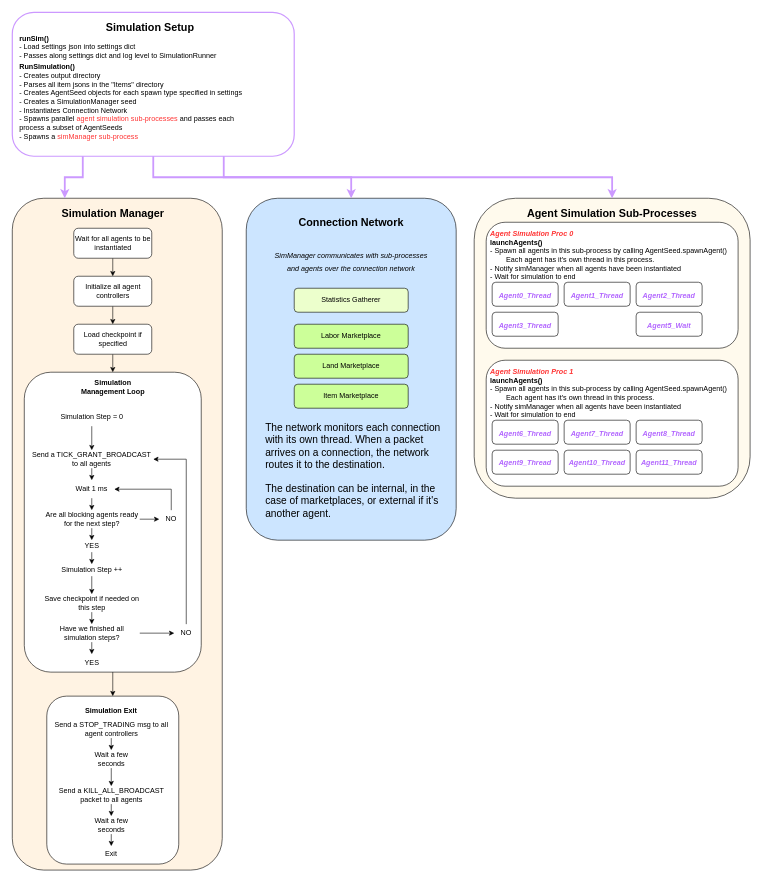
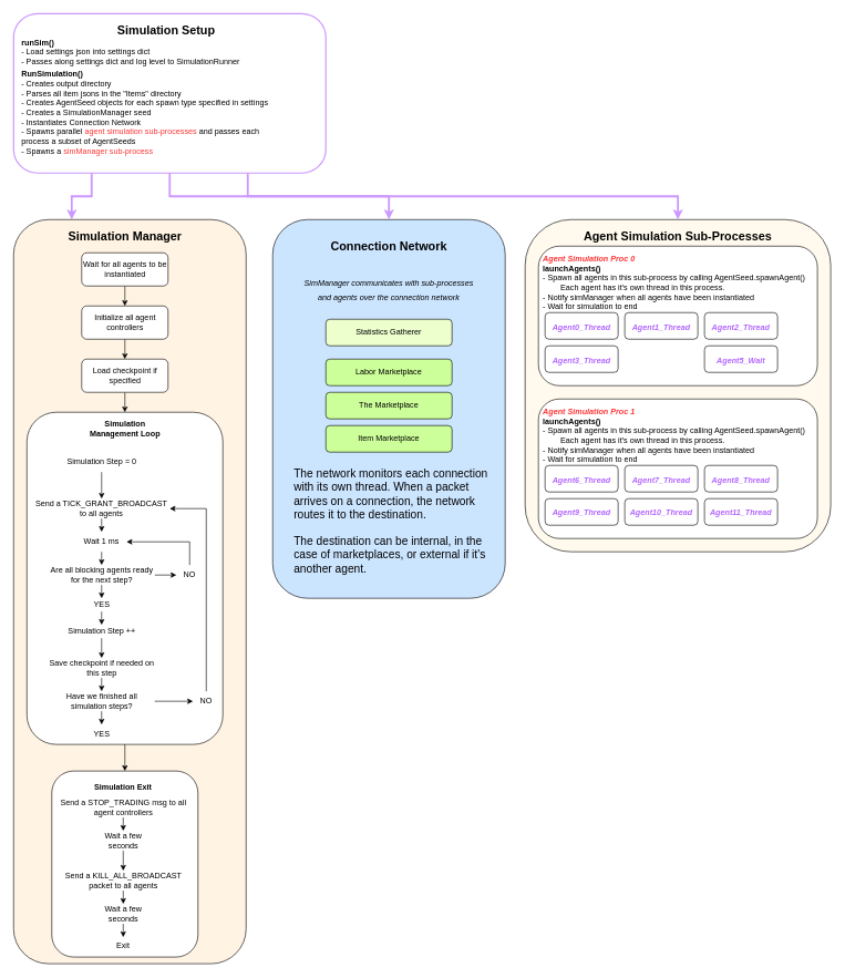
- <mxCell id="70" value="Land Marketplace" style="rounded=1;whiteSpace=wrap;html=1;fillColor=#CCFF99;container=0;" vertex="1" parent="1"><mxGeometry x="490" y="590" width="190" height="40" as="geometry" /></mxCell>
+ <mxCell id="70" value="The Marketplace" style="rounded=1;whiteSpace=wrap;html=1;fillColor=#CCFF99;container=0;" vertex="1" parent="1"><mxGeometry x="490" y="590" width="190" height="40" as="geometry" /></mxCell>
